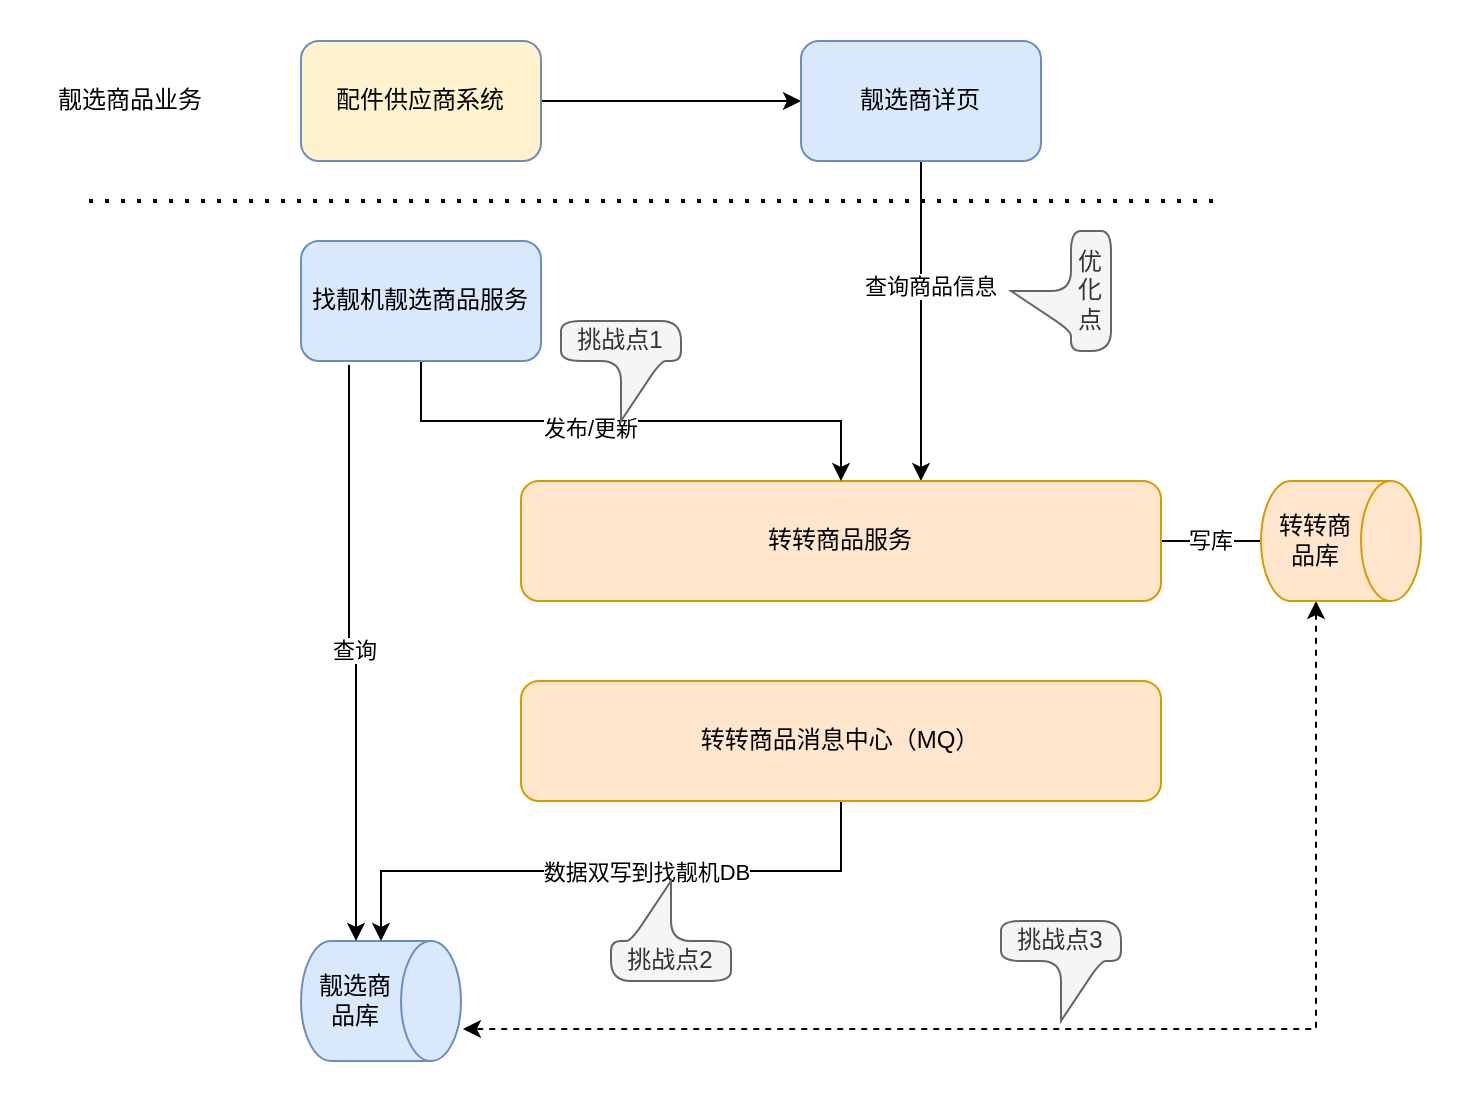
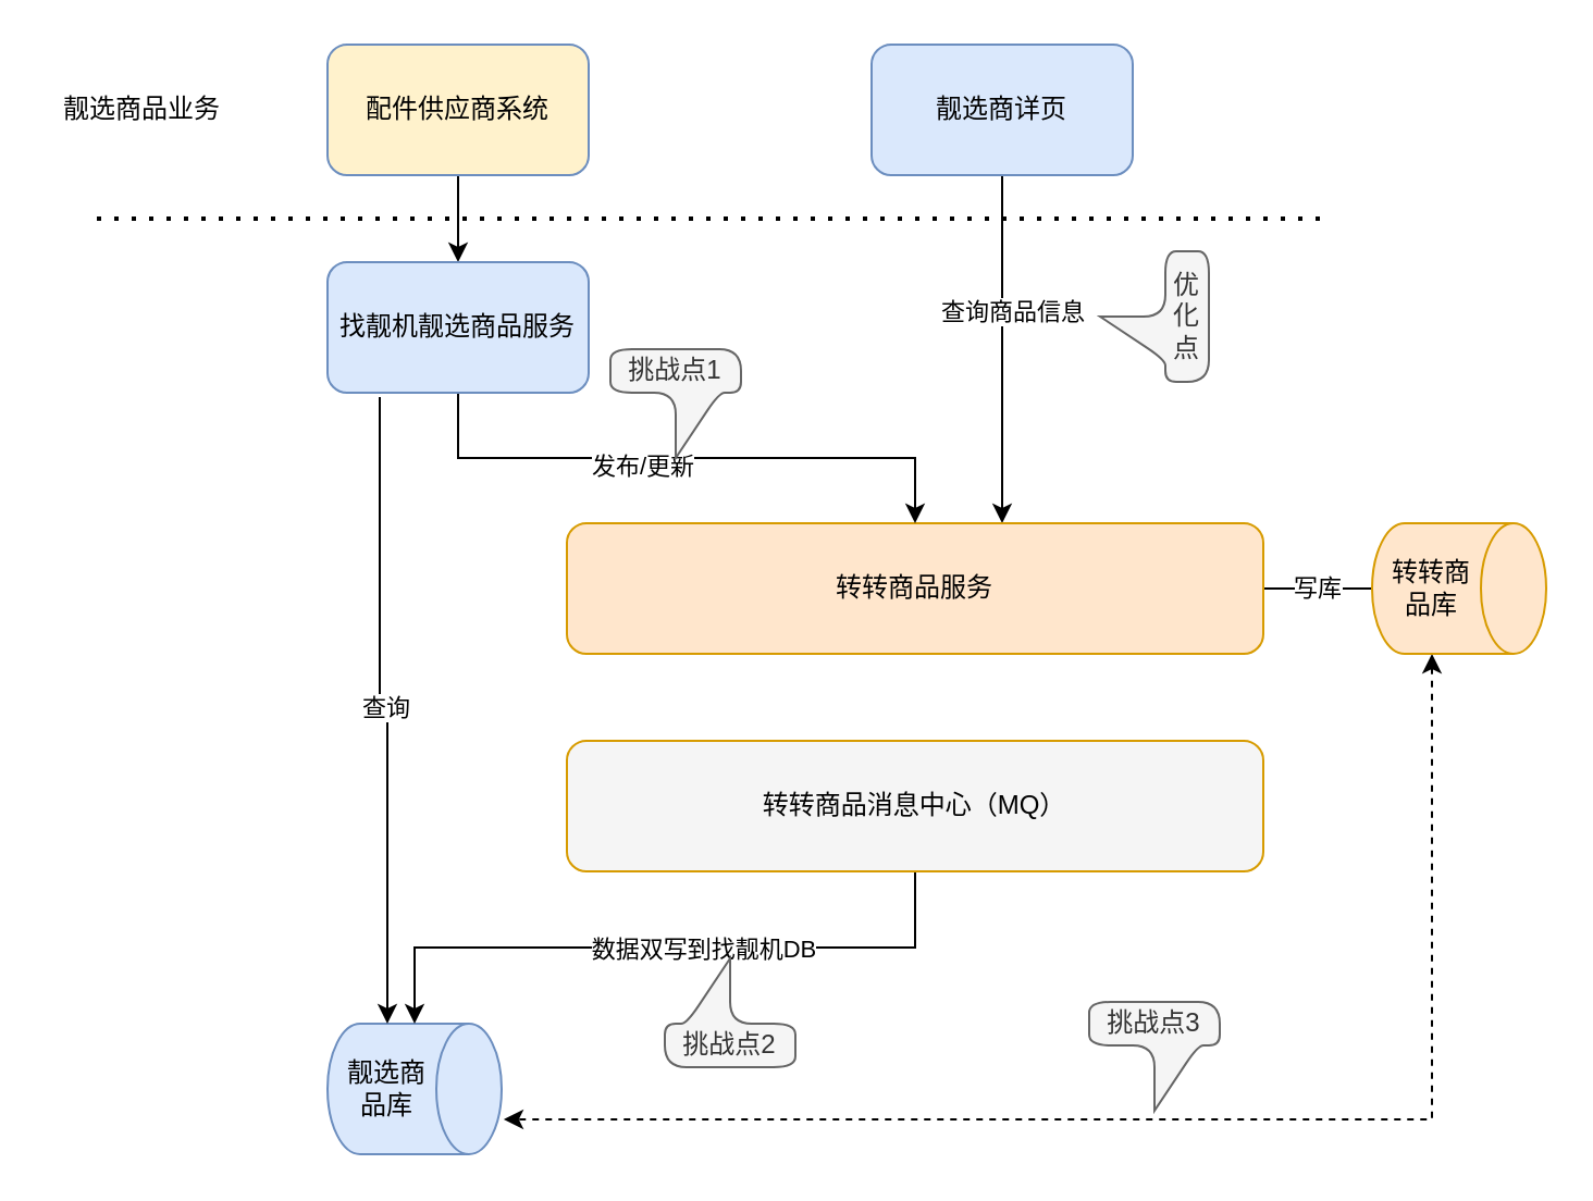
- <mxCell id="2" value="" style="edgeStyle=orthogonalEdgeStyle;rounded=0;orthogonalLoop=1;jettySize=auto;html=1;" parent="1" source="3" target="6" edge="1"><mxGeometry relative="1" as="geometry" /></mxCell>
+ <mxCell id="2" value="" style="edgeStyle=orthogonalEdgeStyle;rounded=0;orthogonalLoop=1;jettySize=auto;html=1;" parent="1" source="3" target="13" edge="1"><mxGeometry relative="1" as="geometry" /></mxCell>
- <mxCell id="16" value="转转商品消息中心（MQ）" style="rounded=1;whiteSpace=wrap;html=1;fillColor=#ffe6cc;strokeColor=#d79b00;" parent="1" vertex="1"><mxGeometry x="260" y="340" width="320" height="60" as="geometry" /></mxCell>
+ <mxCell id="16" value="转转商品消息中心（MQ）" style="rounded=1;whiteSpace=wrap;html=1;fillColor=#f5f5f5;strokeColor=#d79b00;" parent="1" vertex="1"><mxGeometry x="260" y="340" width="320" height="60" as="geometry" /></mxCell>
